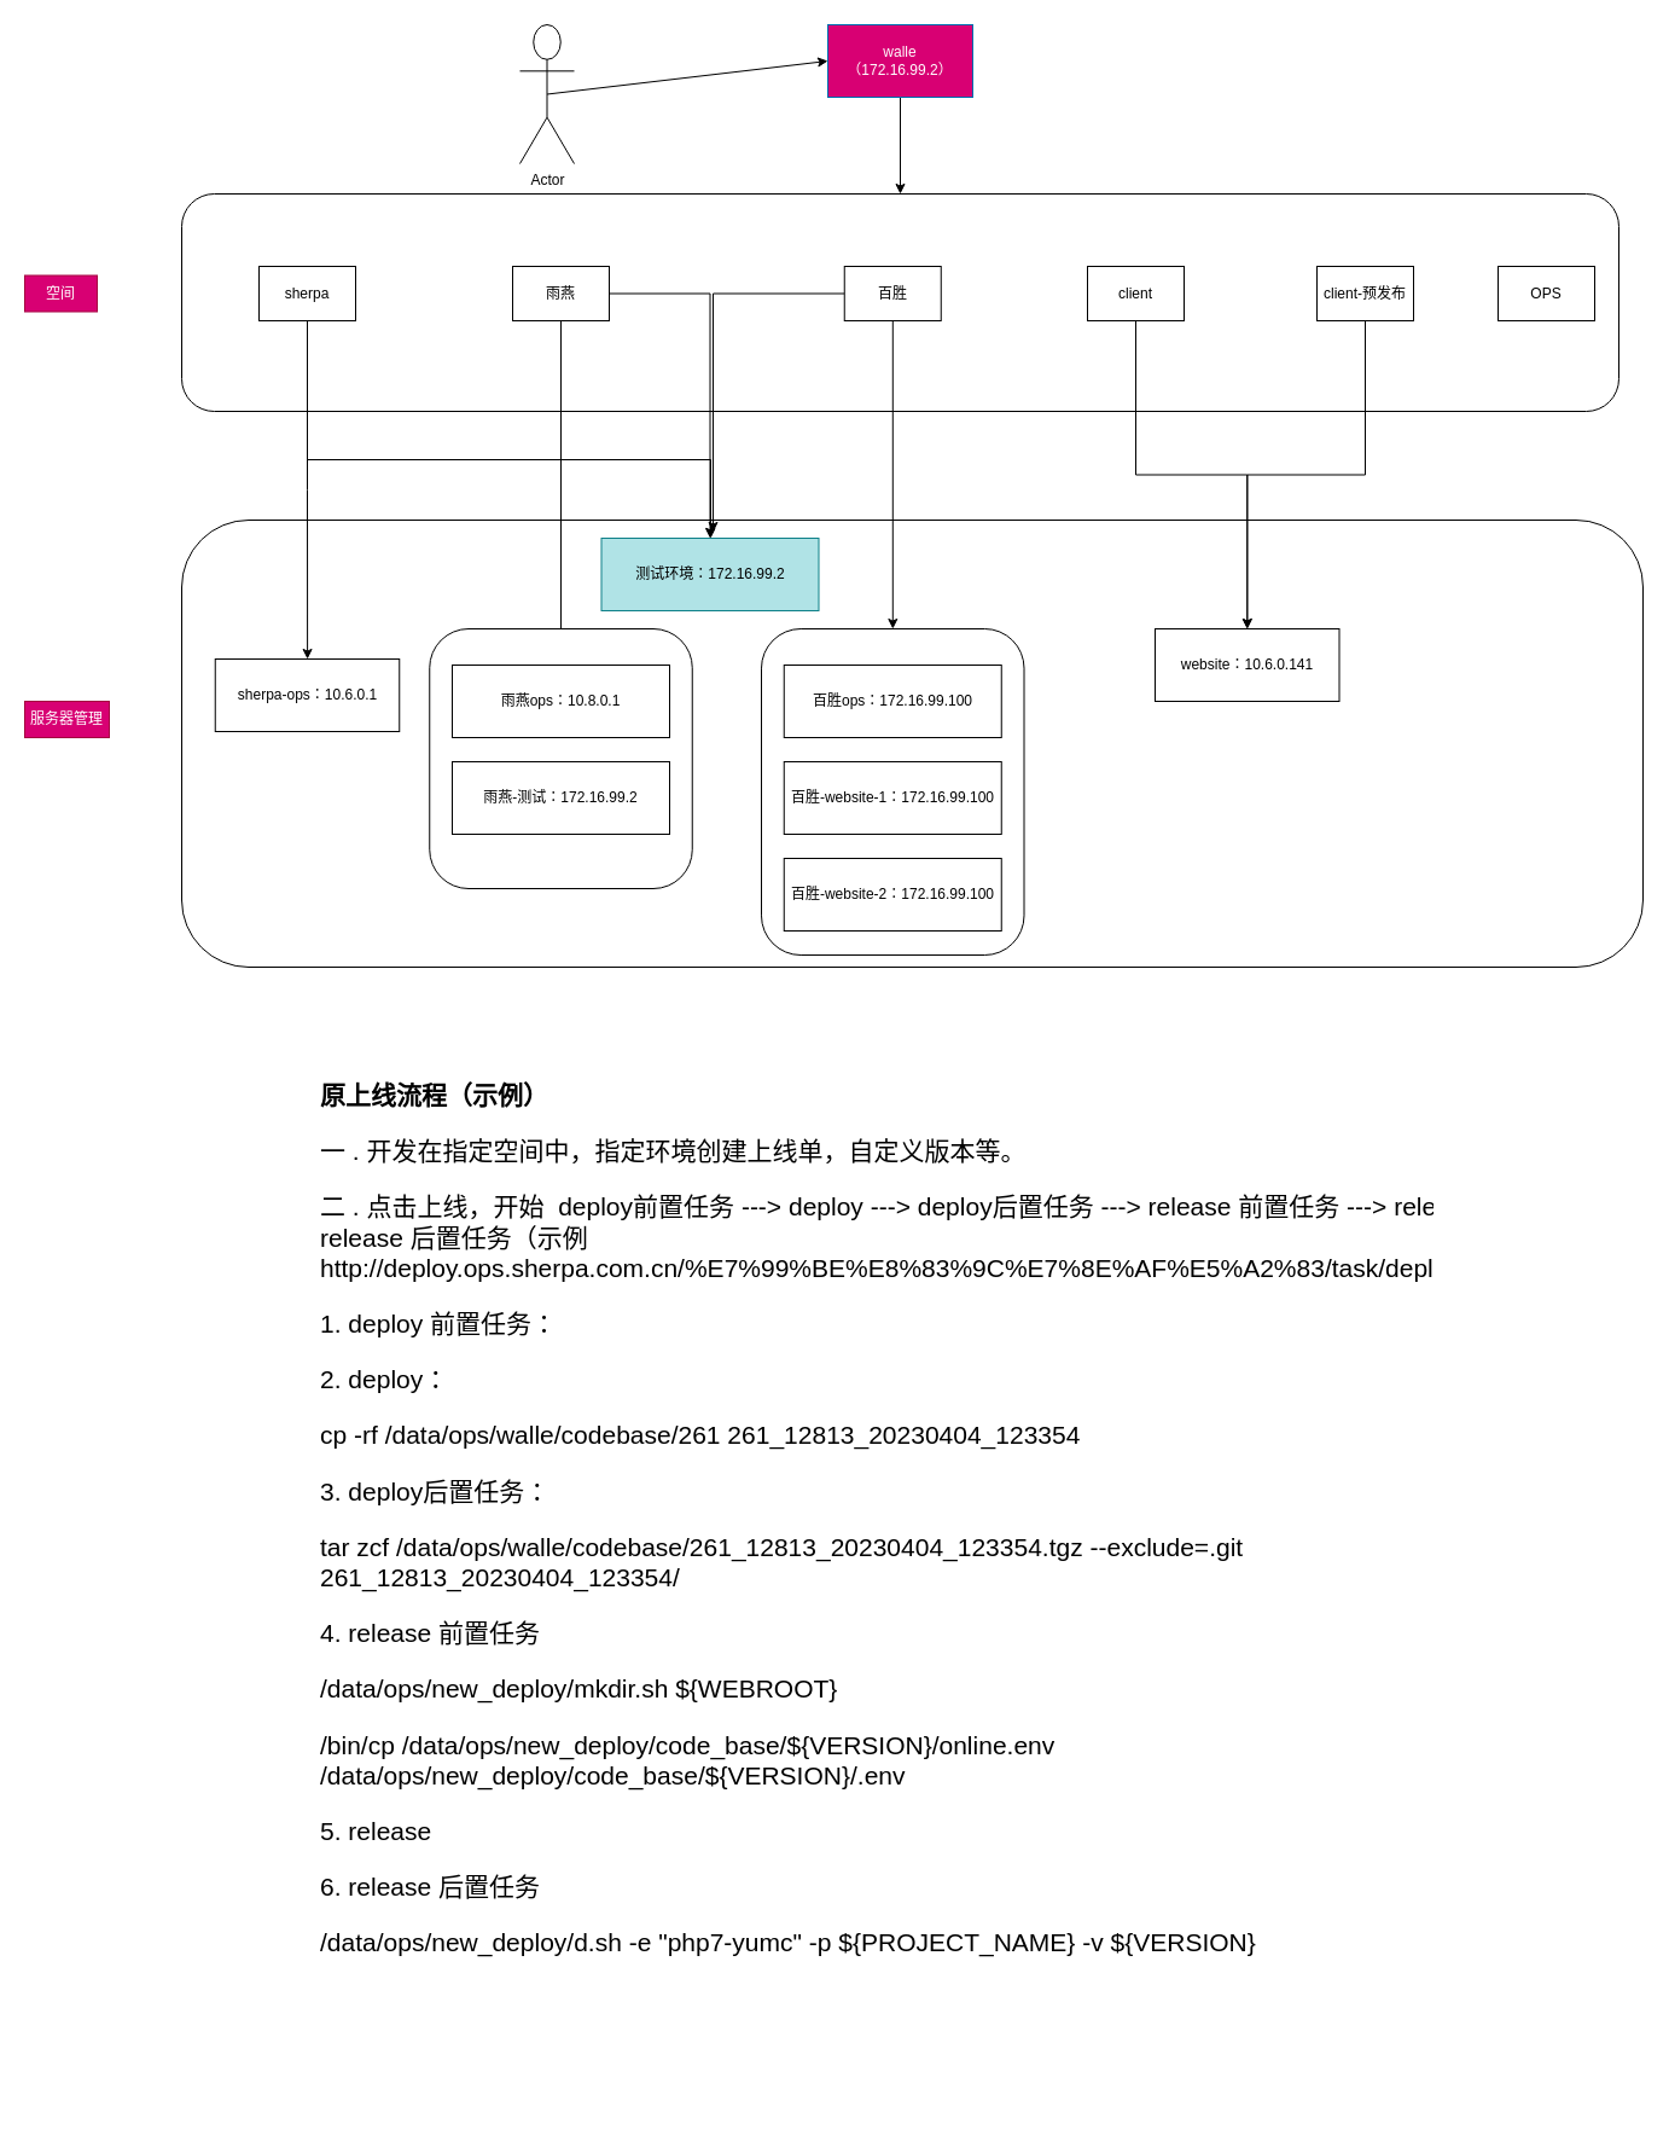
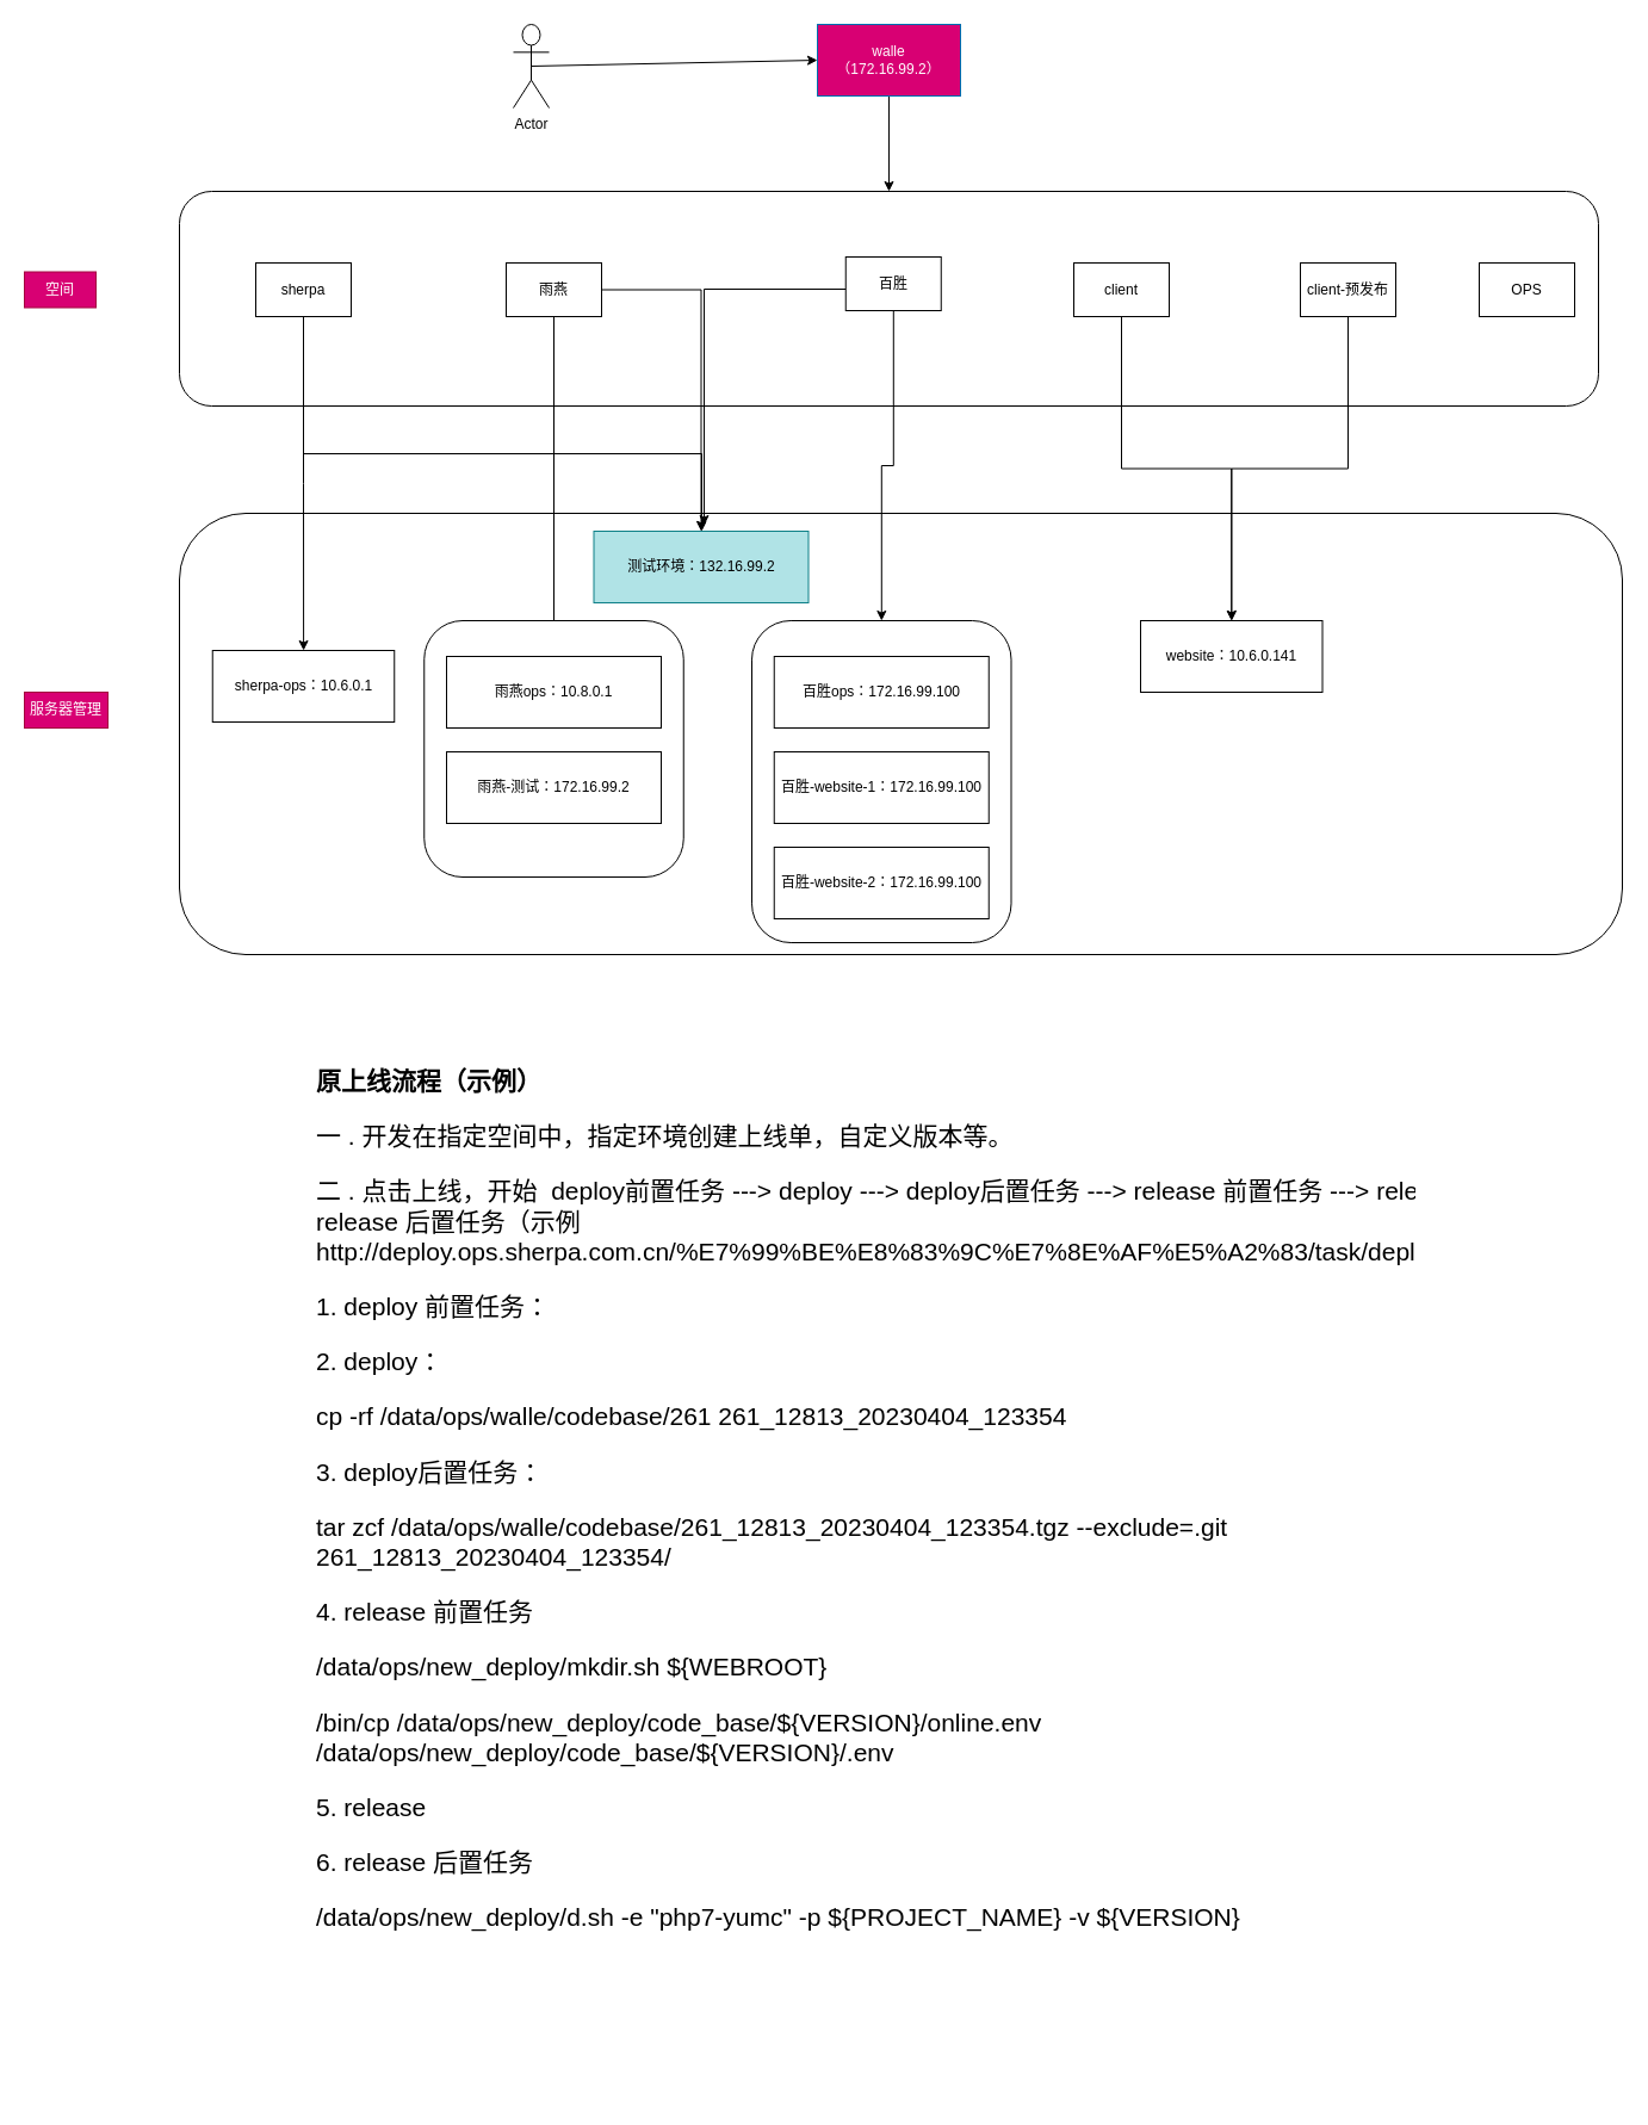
- <mxCell id="6" value="Actor" style="shape=umlActor;verticalLabelPosition=bottom;verticalAlign=top;html=1;outlineConnect=0;" parent="1" vertex="1"><mxGeometry x="430" y="20" width="45" height="115" as="geometry" /></mxCell>
+ <mxCell id="6" value="Actor" style="shape=umlActor;verticalLabelPosition=bottom;verticalAlign=top;html=1;outlineConnect=0;" parent="1" vertex="1"><mxGeometry x="430" y="20" width="30" height="70" as="geometry" /></mxCell>
- <mxCell id="20" value="百胜" style="rounded=0;whiteSpace=wrap;html=1;" parent="1" vertex="1"><mxGeometry x="698.75" y="220" width="80" height="45" as="geometry" /></mxCell>
+ <mxCell id="20" value="百胜" style="rounded=0;whiteSpace=wrap;html=1;" parent="1" vertex="1"><mxGeometry x="708.75" y="215" width="80" height="45" as="geometry" /></mxCell>
- <mxCell id="33" value="测试环境：172.16.99.2" style="rounded=0;whiteSpace=wrap;html=1;fillColor=#b0e3e6;strokeColor=#0e8088;" parent="1" vertex="1"><mxGeometry x="497.5" y="445" width="180" height="60" as="geometry" /></mxCell>
+ <mxCell id="33" value="测试环境：132.16.99.2" style="rounded=0;whiteSpace=wrap;html=1;fillColor=#b0e3e6;strokeColor=#0e8088;" parent="1" vertex="1"><mxGeometry x="497.5" y="445" width="180" height="60" as="geometry" /></mxCell>
